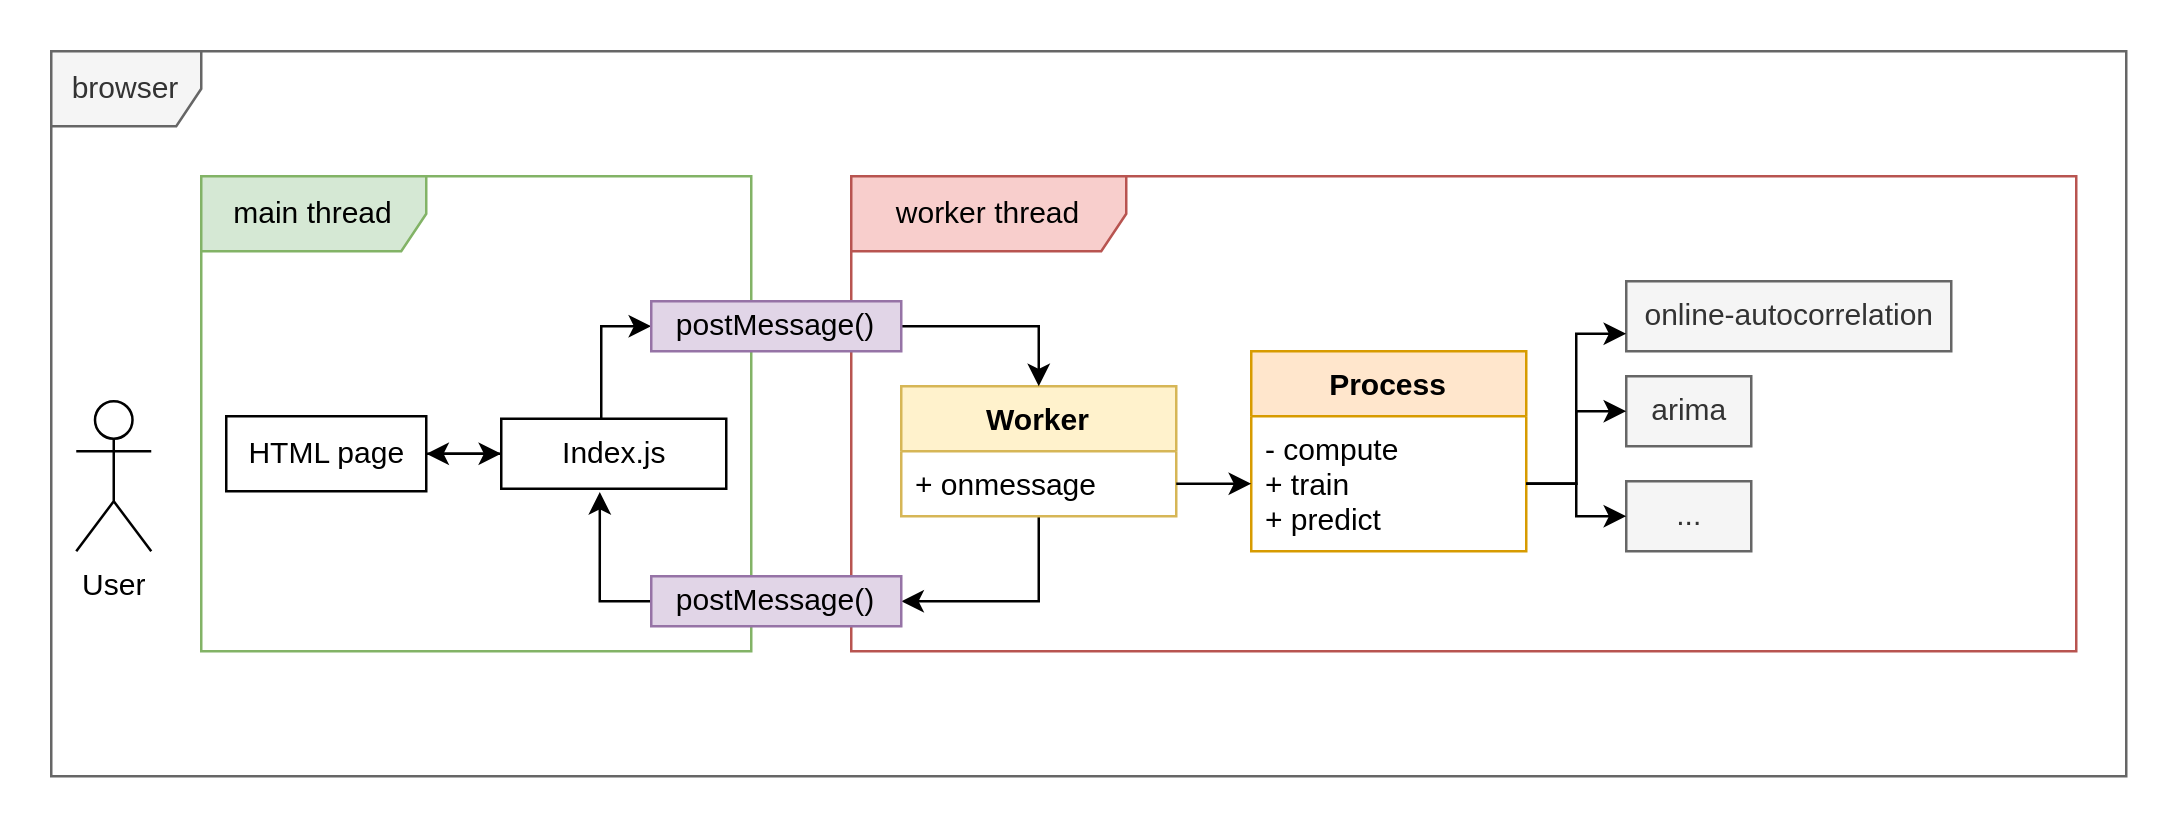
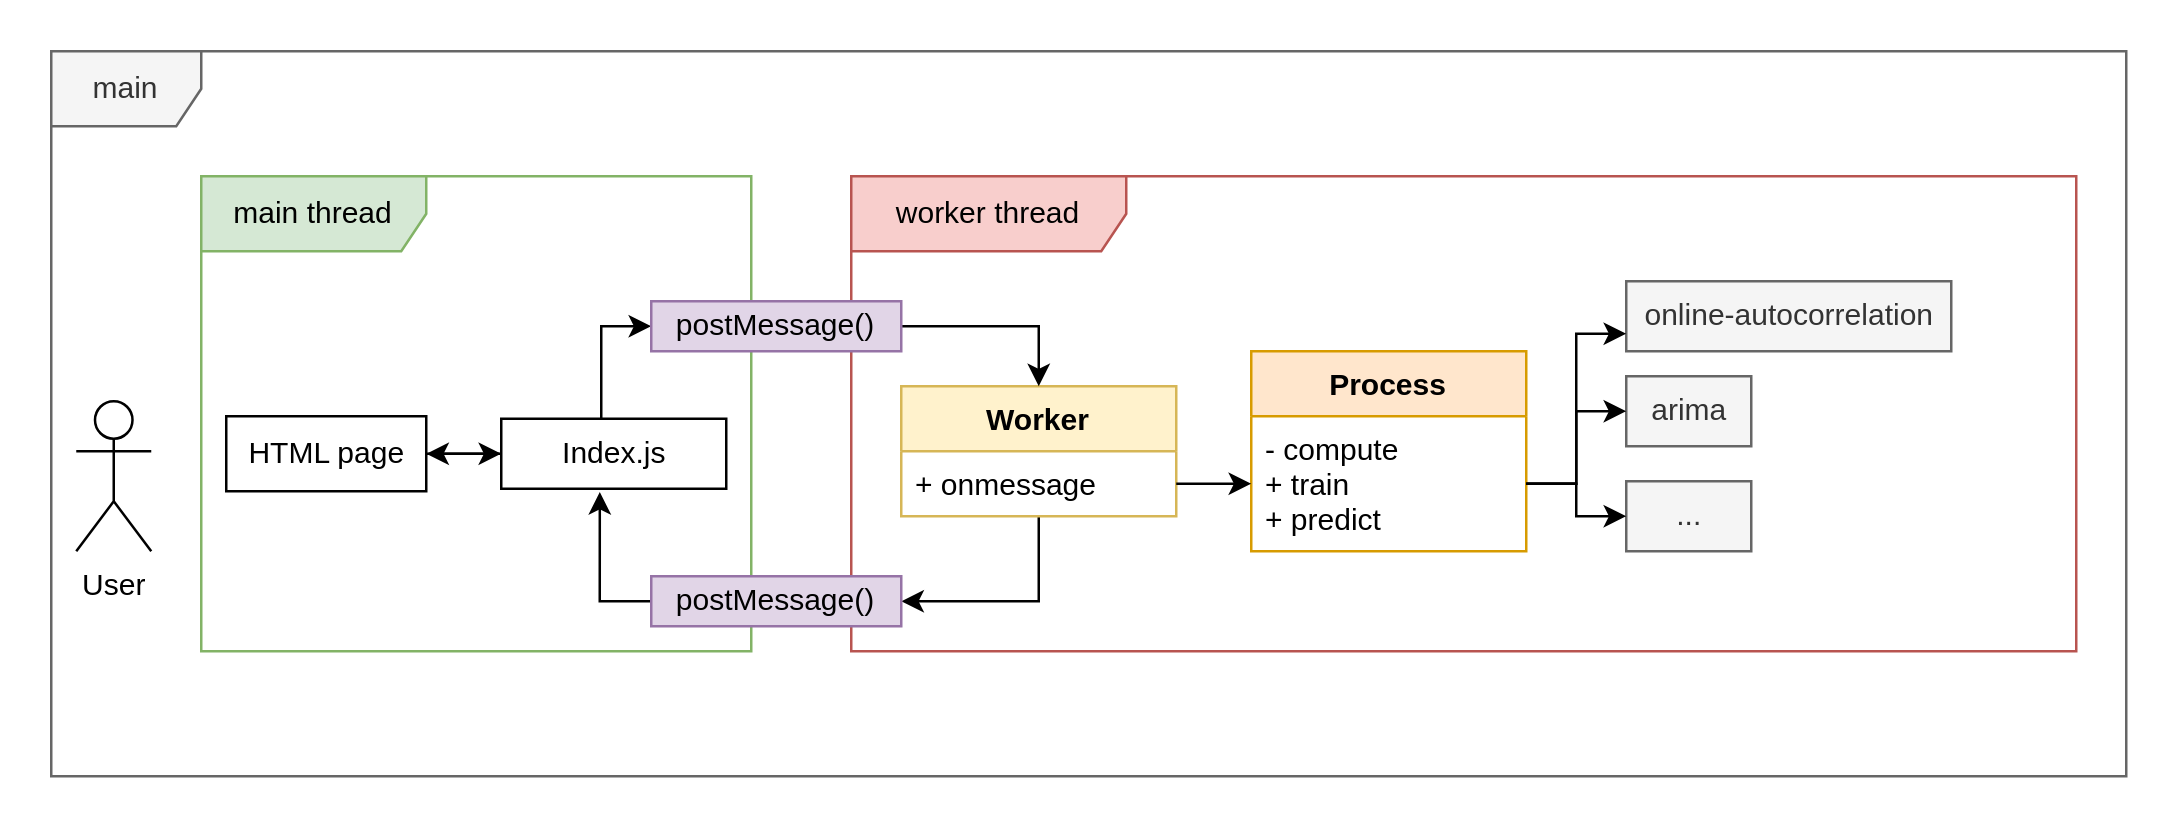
- <mxCell id="26" value="browser" style="shape=umlFrame;whiteSpace=wrap;html=1;fillColor=#f5f5f5;strokeColor=#666666;fontColor=#333333;" vertex="1" parent="1"><mxGeometry width="830" height="290" as="geometry" x="20" y="20" /></mxCell>
+ <mxCell id="26" value="main" style="shape=umlFrame;whiteSpace=wrap;html=1;fillColor=#f5f5f5;strokeColor=#666666;fontColor=#333333;" vertex="1" parent="1"><mxGeometry width="830" height="290" as="geometry" x="20" y="20" /></mxCell>
